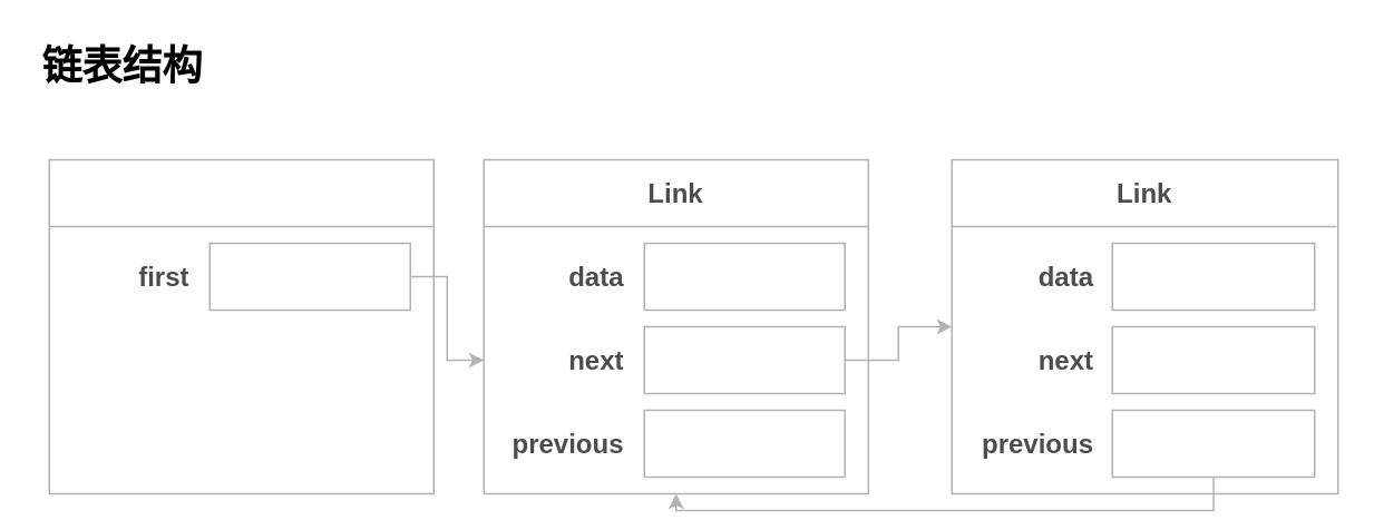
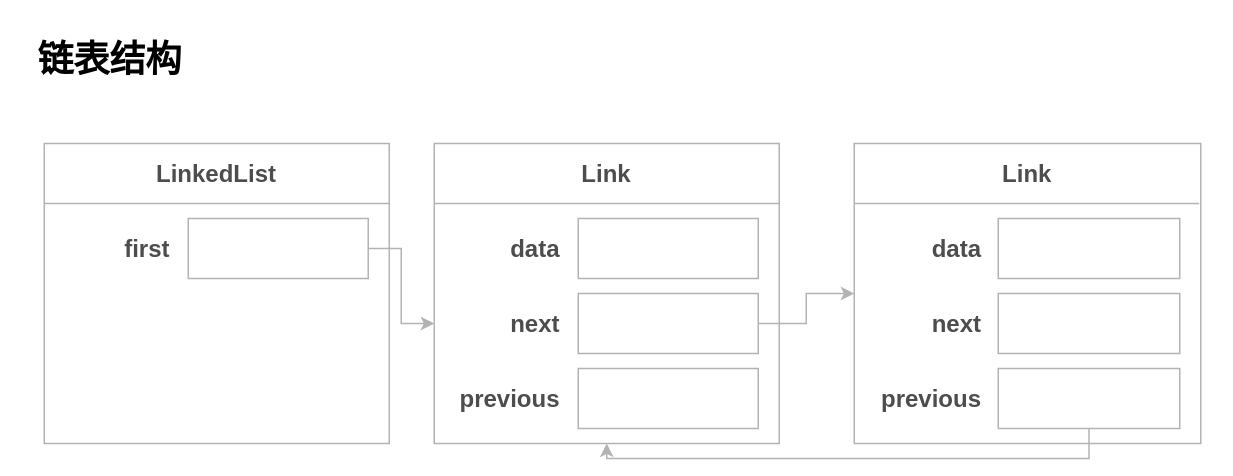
+ <mxCell id="27" value="LinkedList" style="text;html=1;strokeColor=none;fillColor=none;align=center;verticalAlign=middle;whiteSpace=wrap;rounded=0;fontSize=16;fontStyle=1;fontColor=#4D4D4D;" vertex="1" parent="1"><mxGeometry x="101" y="95" width="86" height="40" as="geometry" /></mxCell>
